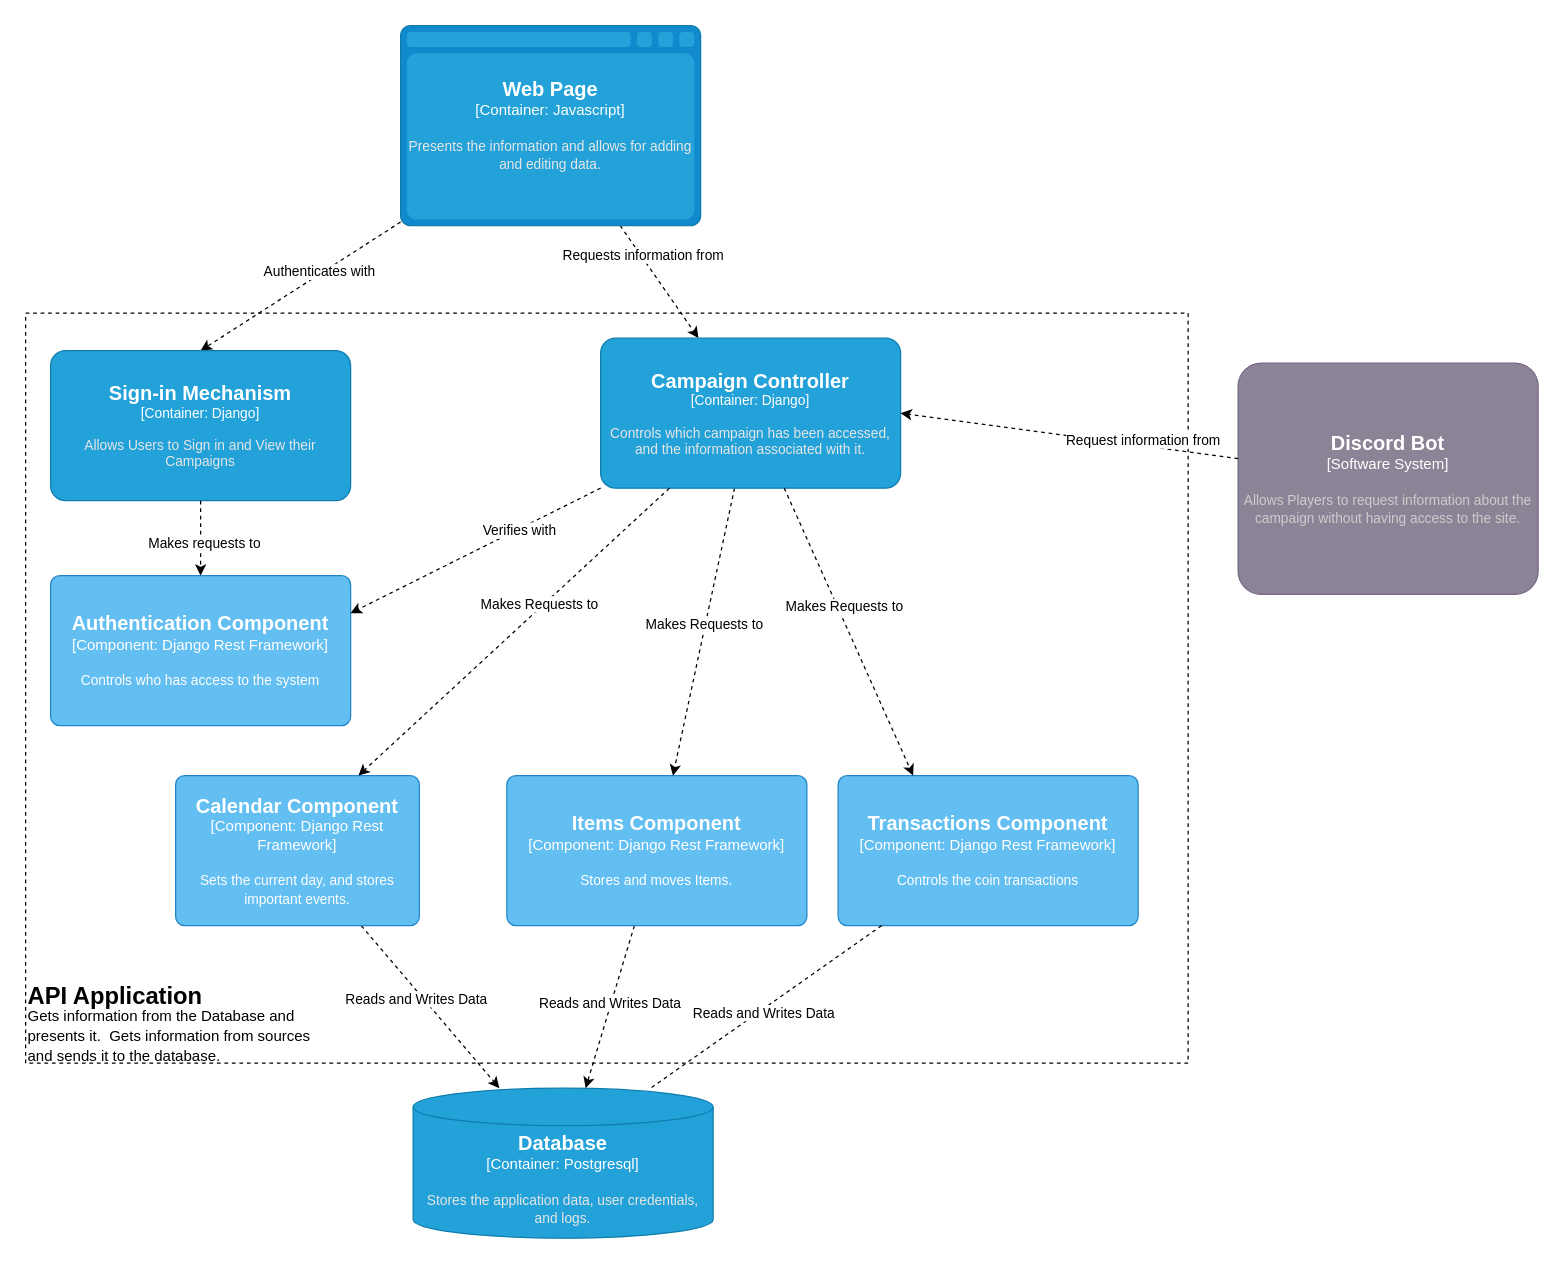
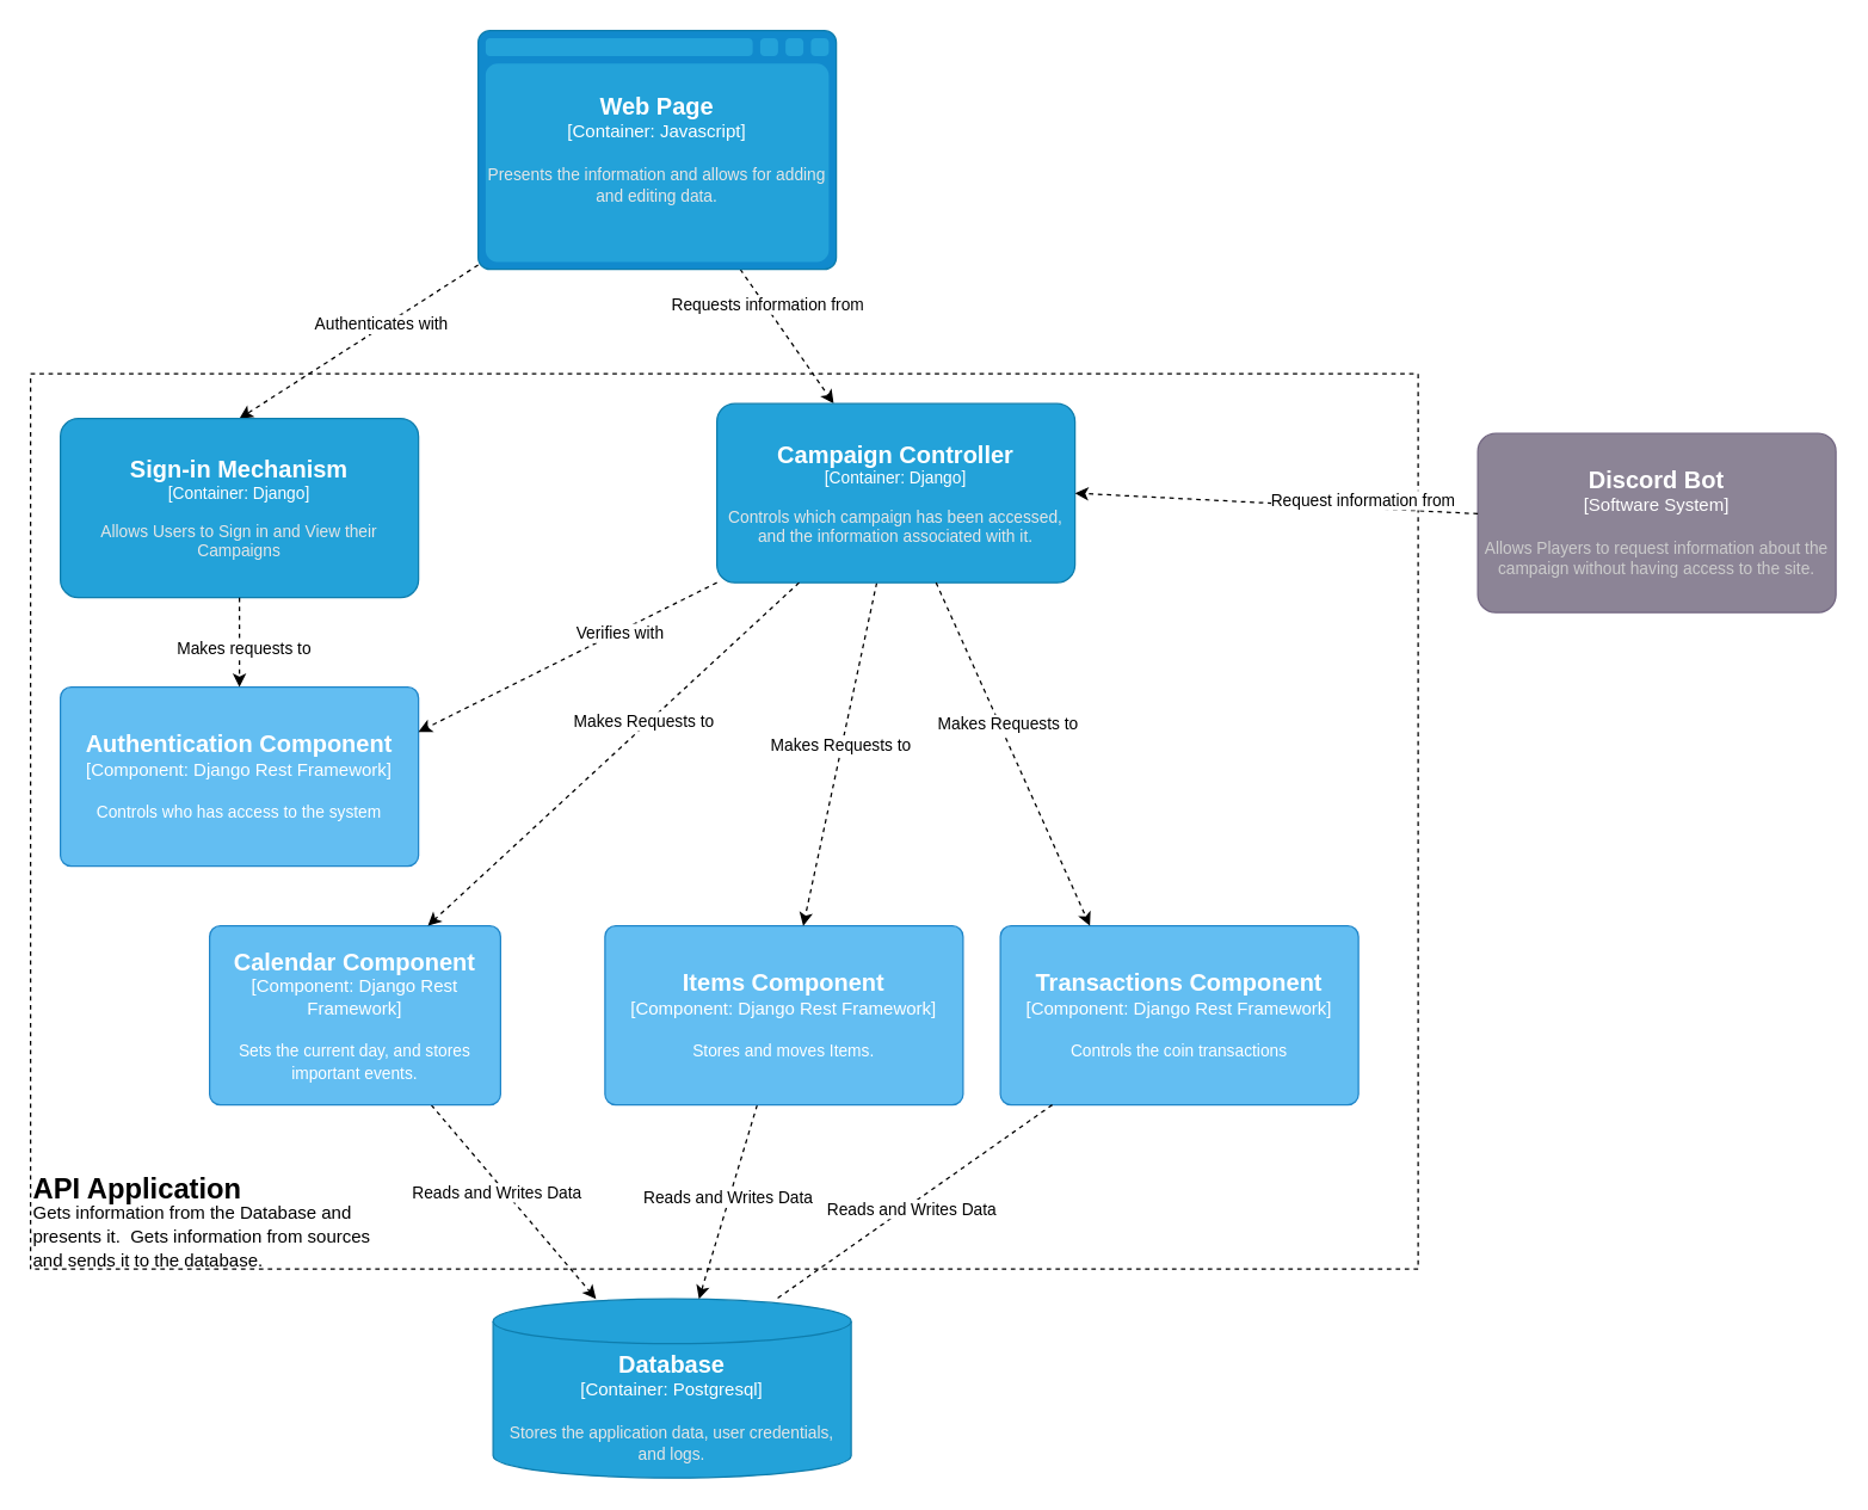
- <mxCell id="32" value="&lt;font style=&quot;font-size: 16px&quot;&gt;&lt;b&gt;Discord Bot&lt;/b&gt;&lt;/font&gt;&lt;div&gt;[Software System]&lt;/div&gt;&lt;br&gt;&lt;div&gt;&lt;font style=&quot;font-size: 11px&quot;&gt;&lt;font color=&quot;#cccccc&quot;&gt;Allows Players to request information about the campaign without having access to the site.&lt;/font&gt;&lt;/div&gt;" style="rounded=1;whiteSpace=wrap;html=1;labelBackgroundColor=none;fillColor=#8C8496;fontColor=#ffffff;align=center;arcSize=10;strokeColor=#736782;metaEdit=1;resizable=0;points=[[0.25,0,0],[0.5,0,0],[0.75,0,0],[1,0.25,0],[1,0.5,0],[1,0.75,0],[0.75,1,0],[0.5,1,0],[0.25,1,0],[0,0.75,0],[0,0.5,0],[0,0.25,0]];" vertex="1" parent="1"><mxGeometry x="990" y="290" width="240" height="185" as="geometry" /></mxCell>
+ <mxCell id="32" value="&lt;font style=&quot;font-size: 16px&quot;&gt;&lt;b&gt;Discord Bot&lt;/b&gt;&lt;/font&gt;&lt;div&gt;[Software System]&lt;/div&gt;&lt;br&gt;&lt;div&gt;&lt;font style=&quot;font-size: 11px&quot;&gt;&lt;font color=&quot;#cccccc&quot;&gt;Allows Players to request information about the campaign without having access to the site.&lt;/font&gt;&lt;/div&gt;" style="rounded=1;whiteSpace=wrap;html=1;labelBackgroundColor=none;fillColor=#8C8496;fontColor=#ffffff;align=center;arcSize=10;strokeColor=#736782;metaEdit=1;resizable=0;points=[[0.25,0,0],[0.5,0,0],[0.75,0,0],[1,0.25,0],[1,0.5,0],[1,0.75,0],[0.75,1,0],[0.5,1,0],[0.25,1,0],[0,0.75,0],[0,0.5,0],[0,0.25,0]];" vertex="1" parent="1"><mxGeometry x="990" y="290" width="240" height="120" as="geometry" /></mxCell>
